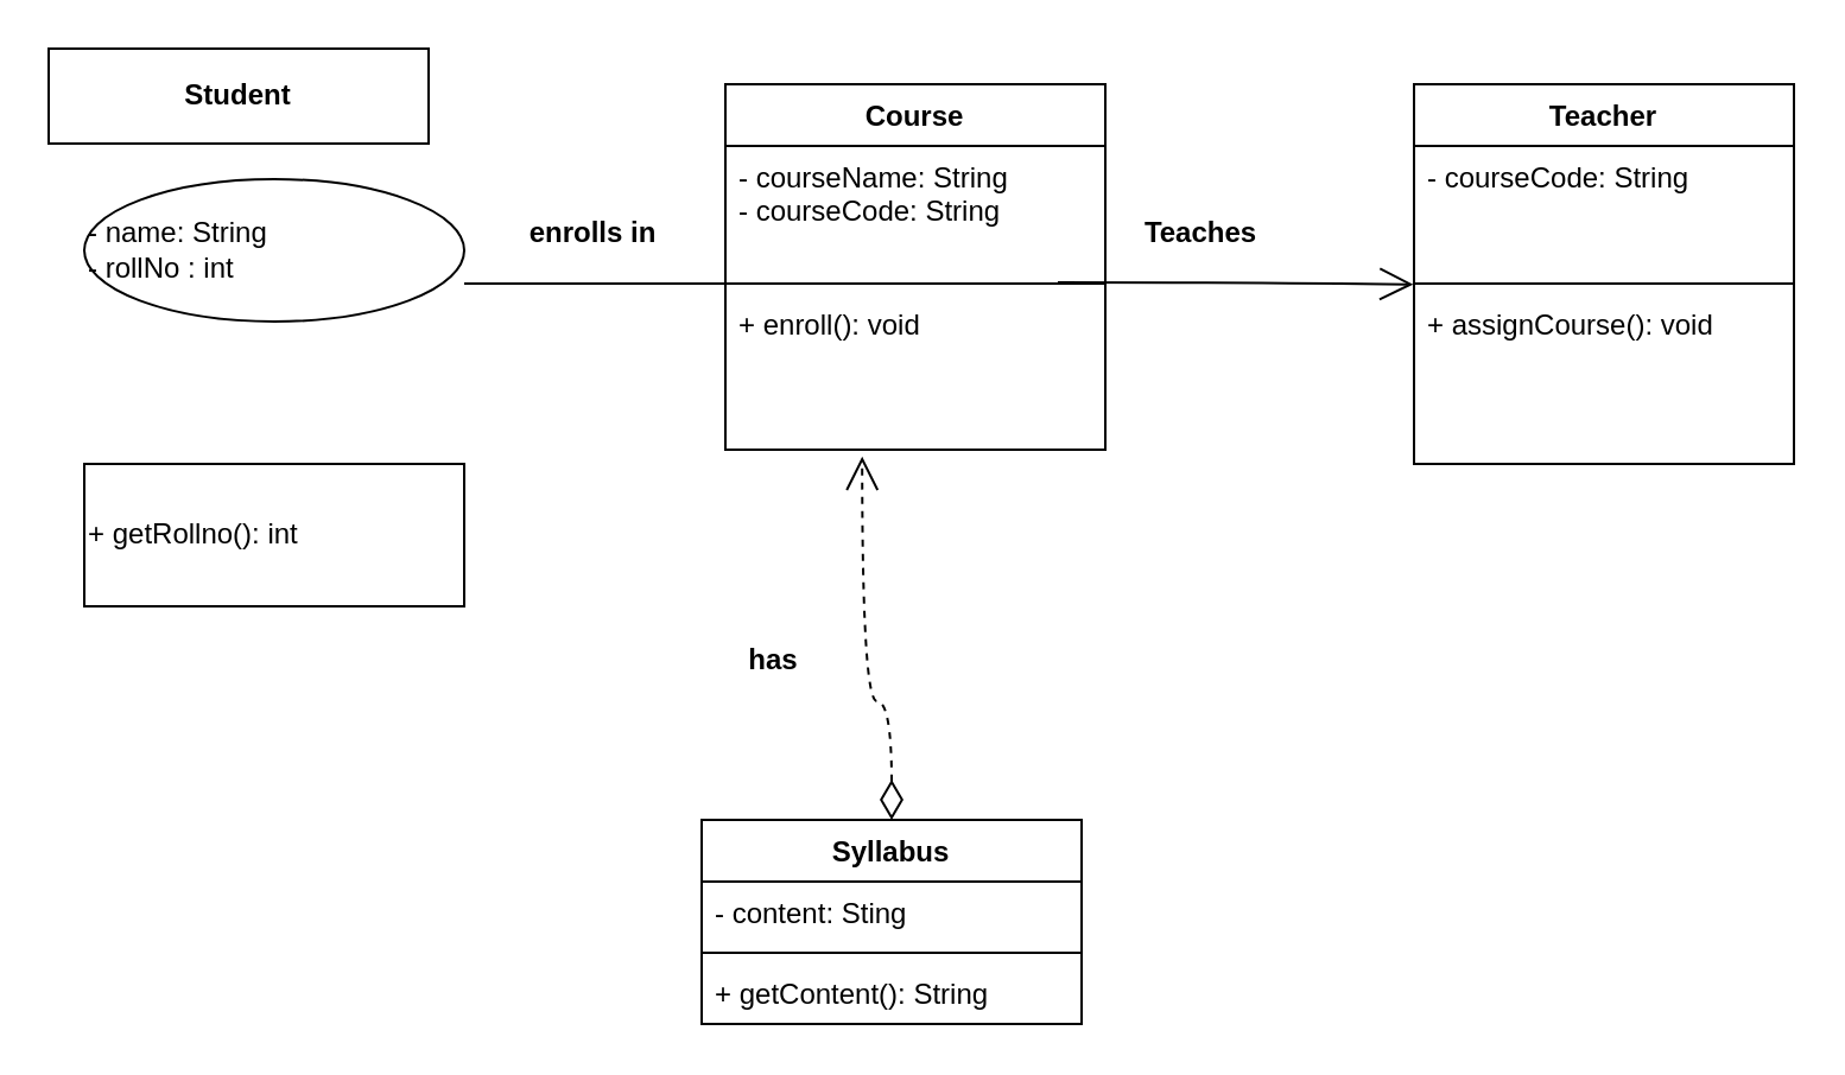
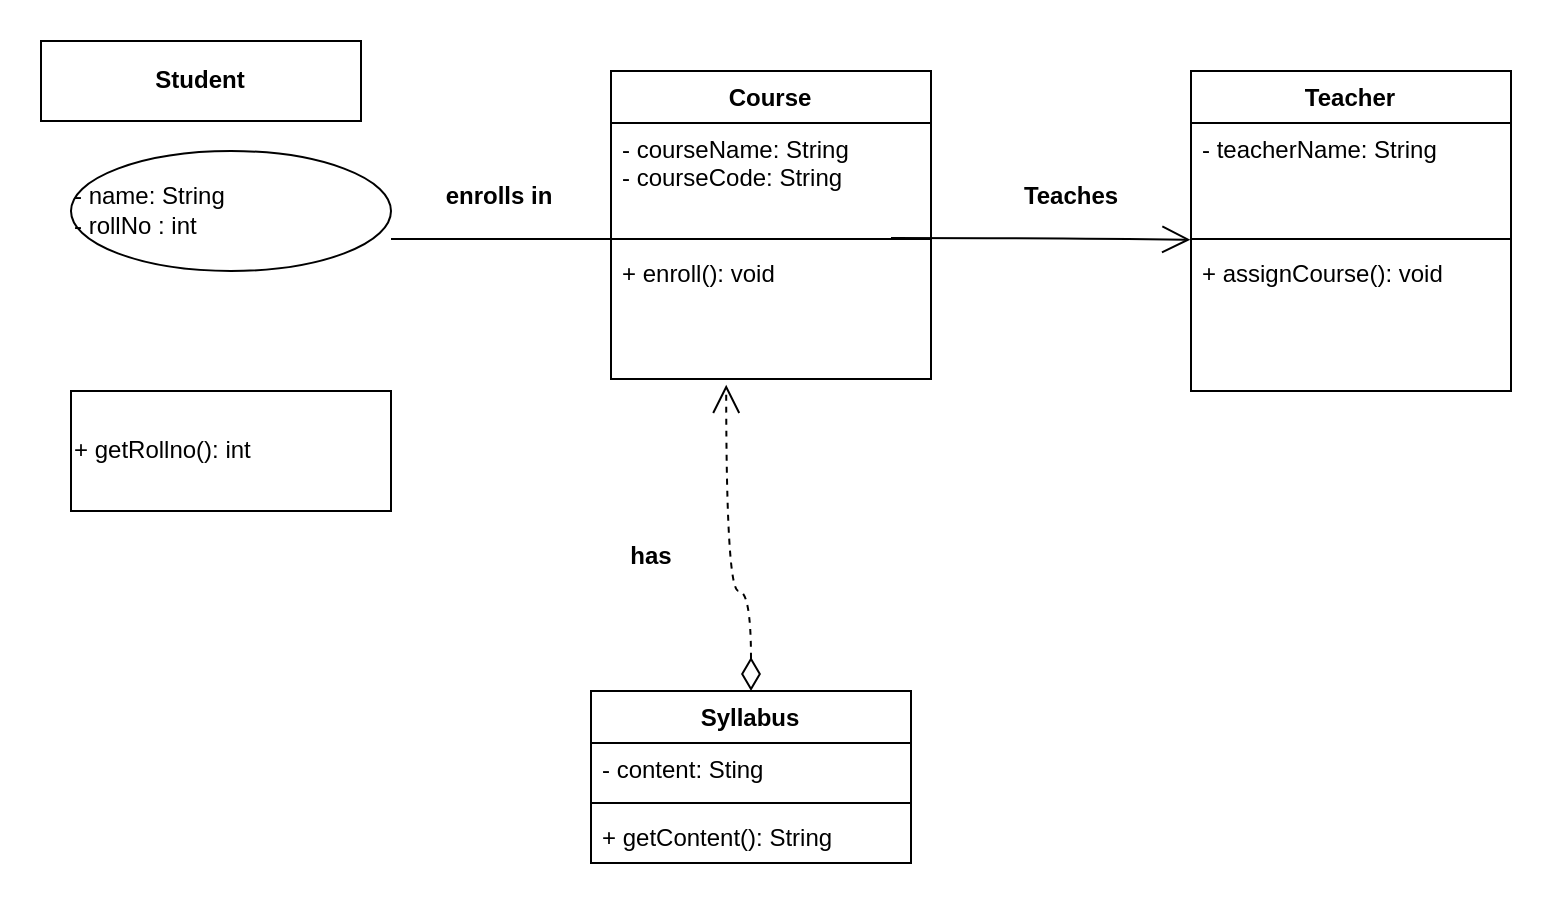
- <mxCell id="13" value="- courseCode: String" style="text;strokeColor=none;fillColor=none;align=left;verticalAlign=top;spacingLeft=4;spacingRight=4;overflow=hidden;rotatable=0;points=[[0,0.5],[1,0.5]];portConstraint=eastwest;whiteSpace=wrap;html=1;" vertex="1" parent="12"><mxGeometry y="26" width="160" height="54" as="geometry" /></mxCell>
+ <mxCell id="13" value="- teacherName: String" style="text;strokeColor=none;fillColor=none;align=left;verticalAlign=top;spacingLeft=4;spacingRight=4;overflow=hidden;rotatable=0;points=[[0,0.5],[1,0.5]];portConstraint=eastwest;whiteSpace=wrap;html=1;" vertex="1" parent="12"><mxGeometry y="26" width="160" height="54" as="geometry" /></mxCell>
- <mxCell id="16" value="Teaches" style="text;align=center;fontStyle=1;verticalAlign=middle;spacingLeft=3;spacingRight=3;strokeColor=none;rotatable=0;points=[[0,0.5],[1,0.5]];portConstraint=eastwest;html=1;" vertex="1" parent="1"><mxGeometry x="465" y="85" width="80" height="26" as="geometry" /></mxCell>
+ <mxCell id="16" value="Teaches" style="text;align=center;fontStyle=1;verticalAlign=middle;spacingLeft=3;spacingRight=3;strokeColor=none;rotatable=0;points=[[0,0.5],[1,0.5]];portConstraint=eastwest;html=1;" vertex="1" parent="1"><mxGeometry x="495" y="85" width="80" height="26" as="geometry" /></mxCell>
